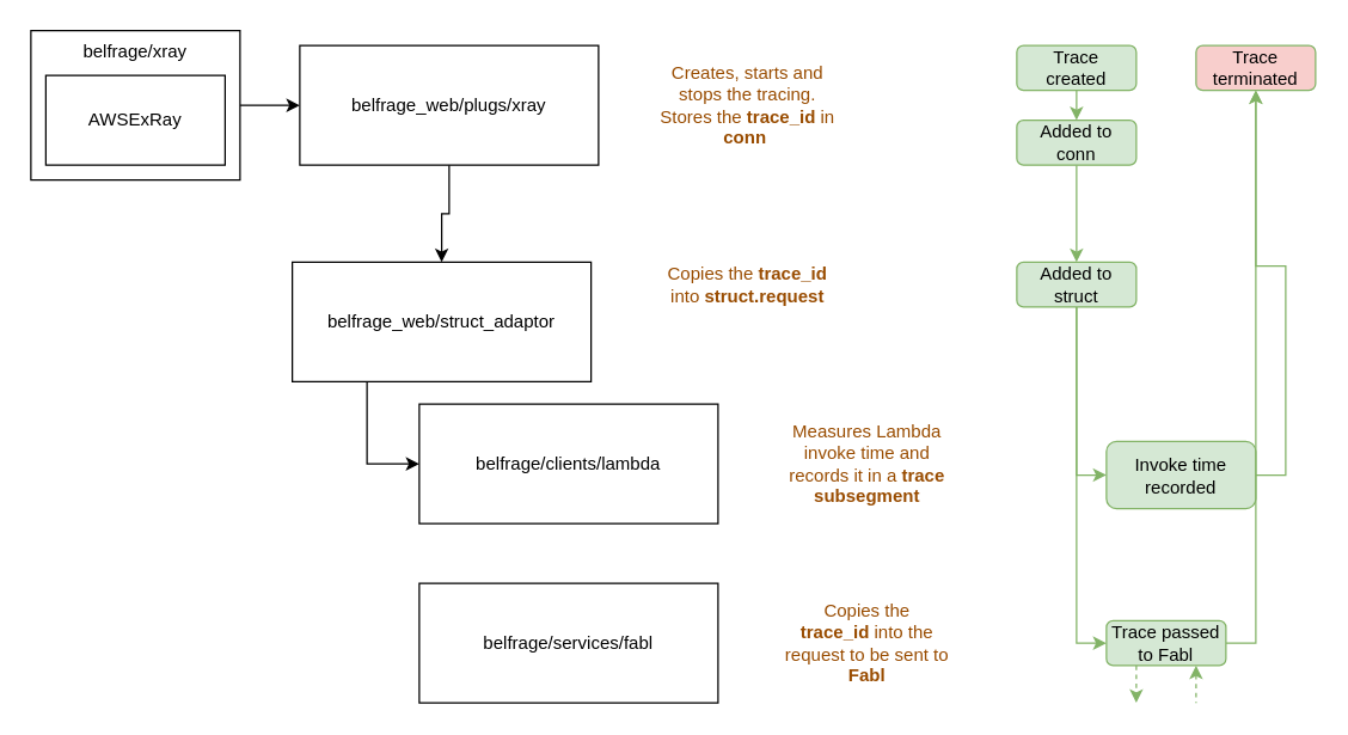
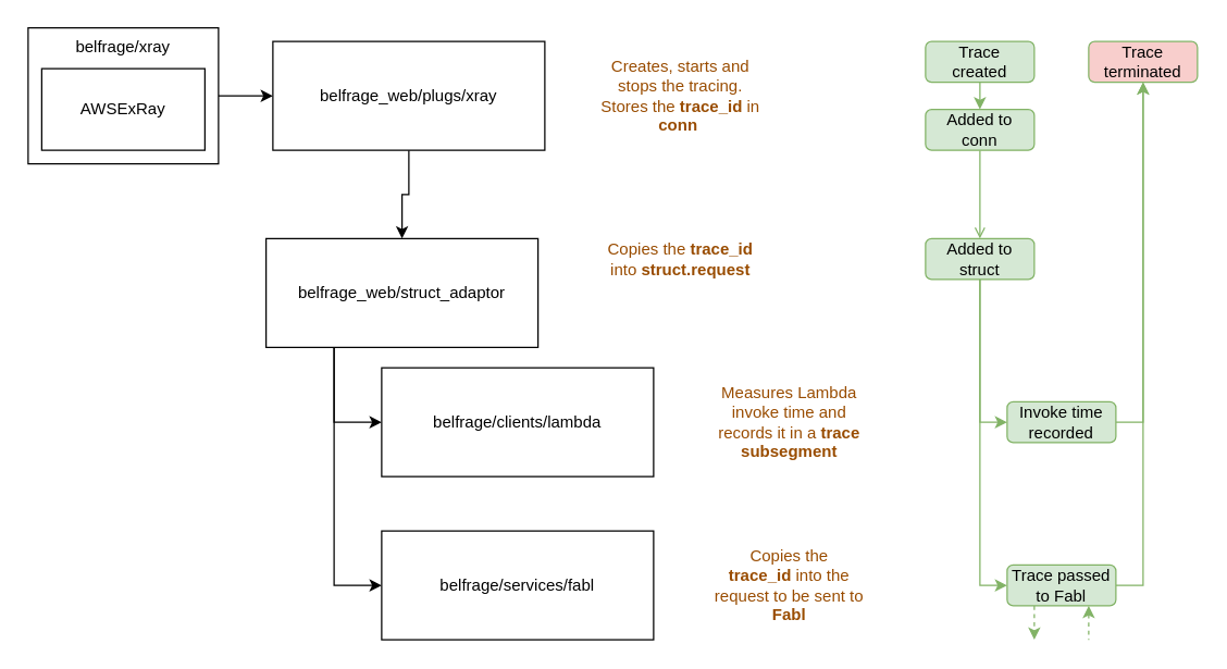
- <mxCell id="18" style="edgeStyle=orthogonalEdgeStyle;rounded=0;orthogonalLoop=1;jettySize=auto;html=1;exitX=0.5;exitY=1;exitDx=0;exitDy=0;fontColor=#009900;fillColor=#d5e8d4;strokeColor=#82b366;" edge="1" parent="1" source="19" target="22"><mxGeometry relative="1" as="geometry" /></mxCell>
+ <mxCell id="18" style="edgeStyle=orthogonalEdgeStyle;rounded=0;orthogonalLoop=1;jettySize=auto;html=1;exitX=0.5;exitY=1;exitDx=0;exitDy=0;fontColor=#009900;fillColor=#d5e8d4;strokeColor=#82b366;endArrow=open;" edge="1" parent="1" source="19" target="22"><mxGeometry relative="1" as="geometry" /></mxCell>
- <mxCell id="24" value="Invoke time&lt;br&gt;recorded" style="rounded=1;whiteSpace=wrap;html=1;fillColor=#d5e8d4;strokeColor=#82b366;labelBackgroundColor=none;" vertex="1" parent="1"><mxGeometry x="740" y="295" width="100" height="45" as="geometry" /></mxCell>
+ <mxCell id="24" value="Invoke time&lt;br&gt;recorded" style="rounded=1;whiteSpace=wrap;html=1;fillColor=#d5e8d4;strokeColor=#82b366;labelBackgroundColor=none;" vertex="1" parent="1"><mxGeometry x="740" y="295" width="80" height="30" as="geometry" /></mxCell>
+ <mxCell id="8" style="edgeStyle=orthogonalEdgeStyle;rounded=0;orthogonalLoop=1;jettySize=auto;html=1;exitX=0.25;exitY=1;exitDx=0;exitDy=0;entryX=0;entryY=0.5;entryDx=0;entryDy=0;" edge="1" parent="1" source="9" target="10"><mxGeometry relative="1" as="geometry" /></mxCell>
